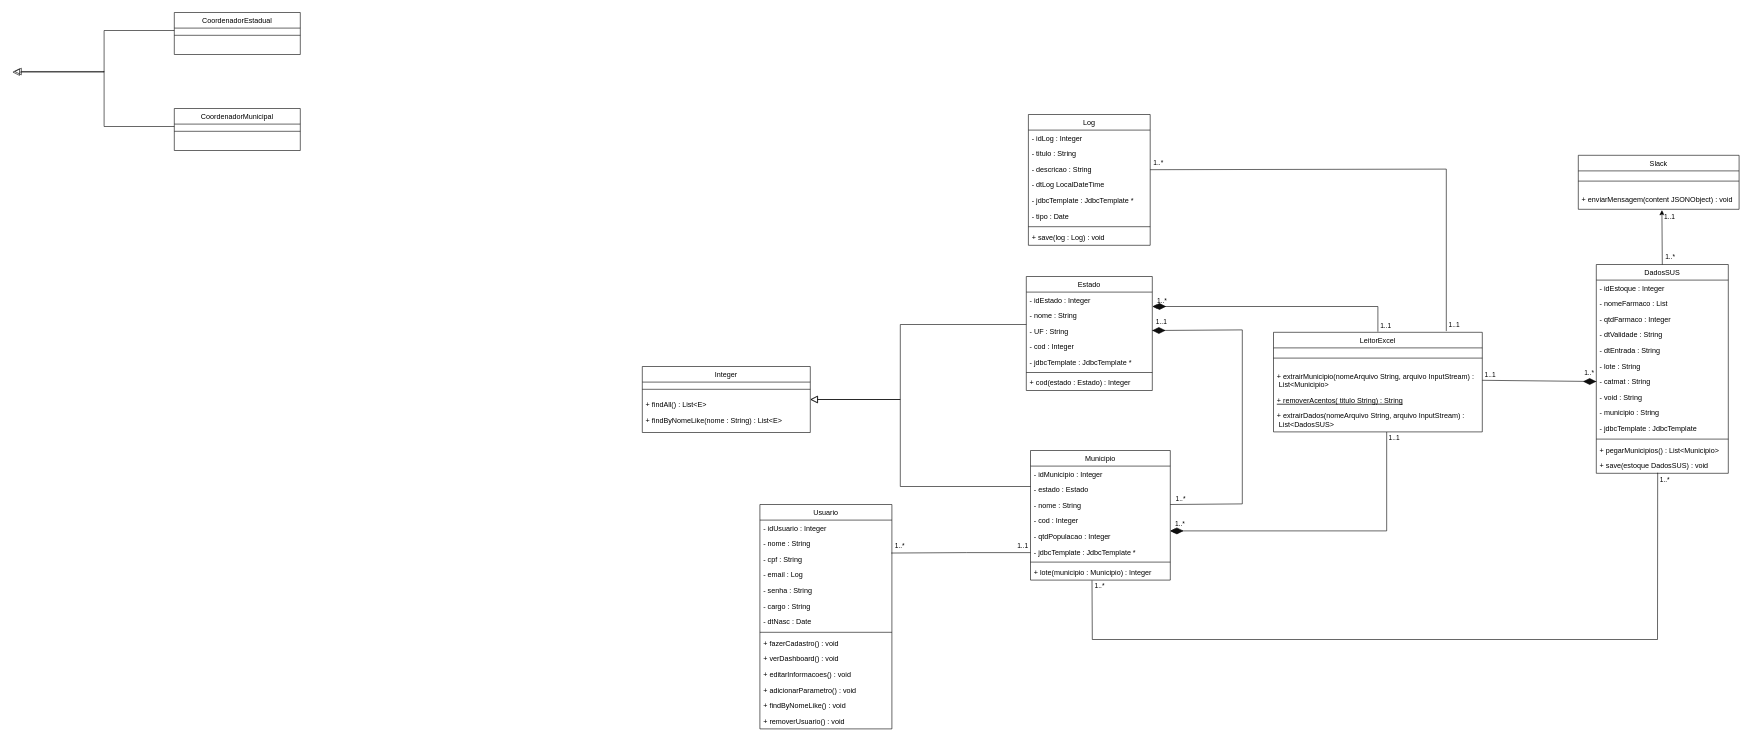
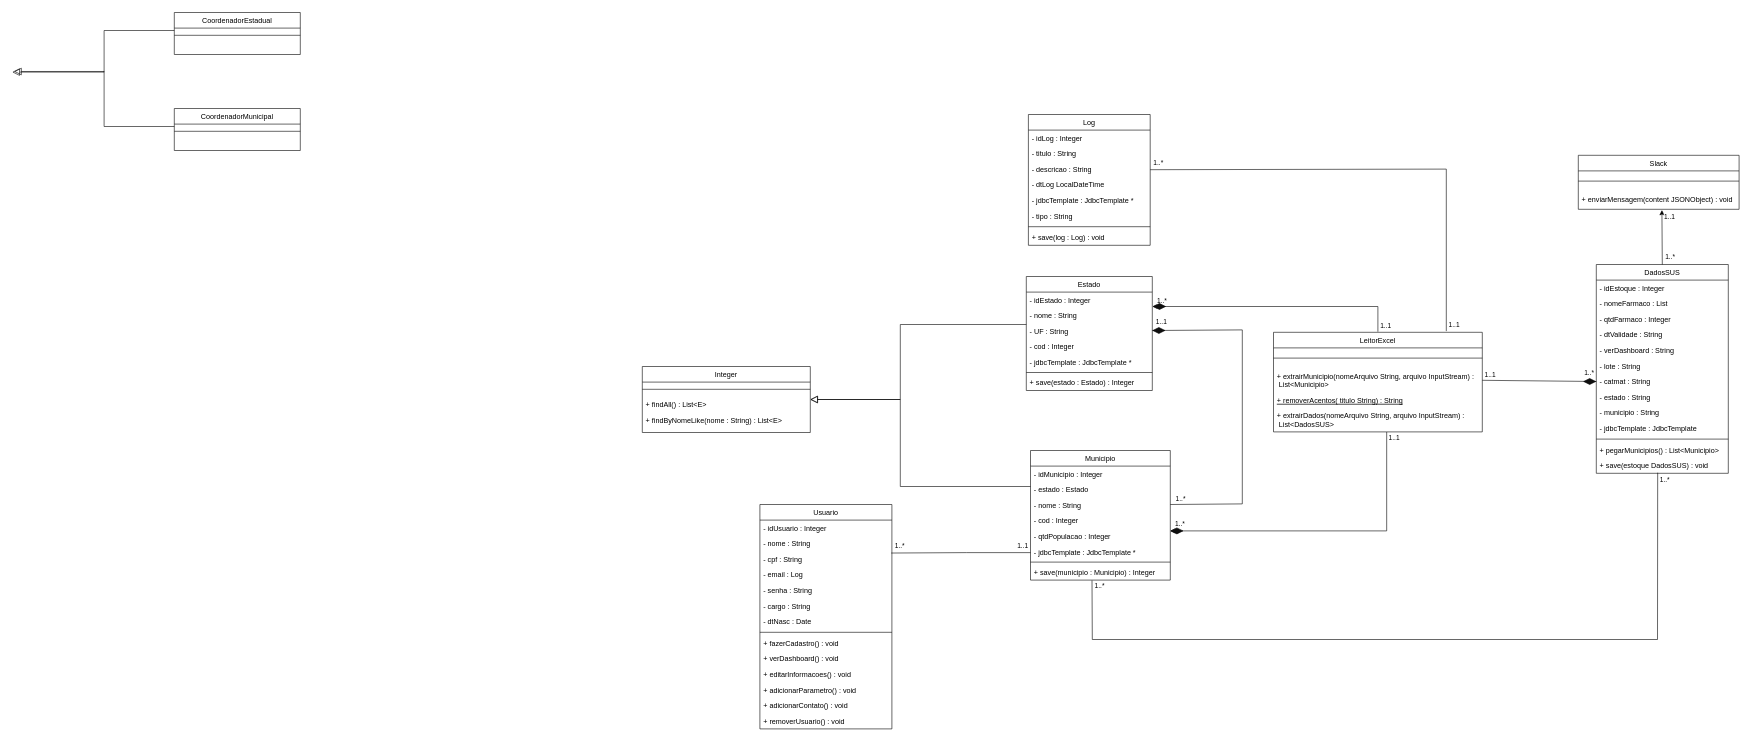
- <mxCell id="32" value="- tipo : Date" style="text;align=left;verticalAlign=top;spacingLeft=4;spacingRight=4;overflow=hidden;rotatable=0;points=[[0,0.5],[1,0.5]];portConstraint=eastwest;rounded=0;shadow=0;html=0;" parent="26" vertex="1"><mxGeometry y="156" width="203" height="26" as="geometry" /></mxCell>
+ <mxCell id="32" value="- tipo : String" style="text;align=left;verticalAlign=top;spacingLeft=4;spacingRight=4;overflow=hidden;rotatable=0;points=[[0,0.5],[1,0.5]];portConstraint=eastwest;rounded=0;shadow=0;html=0;" parent="26" vertex="1"><mxGeometry y="156" width="203" height="26" as="geometry" /></mxCell>
- <mxCell id="54" value="- dtEntrada : String" style="text;align=left;verticalAlign=top;spacingLeft=4;spacingRight=4;overflow=hidden;rotatable=0;points=[[0,0.5],[1,0.5]];portConstraint=eastwest;rounded=0;shadow=0;html=0;" parent="49" vertex="1"><mxGeometry y="130" width="220" height="26" as="geometry" /></mxCell>
+ <mxCell id="54" value="- verDashboard : String" style="text;align=left;verticalAlign=top;spacingLeft=4;spacingRight=4;overflow=hidden;rotatable=0;points=[[0,0.5],[1,0.5]];portConstraint=eastwest;rounded=0;shadow=0;html=0;" parent="49" vertex="1"><mxGeometry y="130" width="220" height="26" as="geometry" /></mxCell>
- <mxCell id="10" value="+ cod(estado : Estado) : Integer" style="text;align=left;verticalAlign=top;spacingLeft=4;spacingRight=4;overflow=hidden;rotatable=0;points=[[0,0.5],[1,0.5]];portConstraint=eastwest;" parent="3" vertex="1"><mxGeometry y="164" width="210" height="26" as="geometry" /></mxCell>
+ <mxCell id="10" value="+ save(estado : Estado) : Integer" style="text;align=left;verticalAlign=top;spacingLeft=4;spacingRight=4;overflow=hidden;rotatable=0;points=[[0,0.5],[1,0.5]];portConstraint=eastwest;" parent="3" vertex="1"><mxGeometry y="164" width="210" height="26" as="geometry" /></mxCell>
- <mxCell id="57" value="- void : String" style="text;align=left;verticalAlign=top;spacingLeft=4;spacingRight=4;overflow=hidden;rotatable=0;points=[[0,0.5],[1,0.5]];portConstraint=eastwest;rounded=0;shadow=0;html=0;" parent="49" vertex="1"><mxGeometry y="208" width="220" height="26" as="geometry" /></mxCell>
+ <mxCell id="57" value="- estado : String" style="text;align=left;verticalAlign=top;spacingLeft=4;spacingRight=4;overflow=hidden;rotatable=0;points=[[0,0.5],[1,0.5]];portConstraint=eastwest;rounded=0;shadow=0;html=0;" parent="49" vertex="1"><mxGeometry y="208" width="220" height="26" as="geometry" /></mxCell>
- <mxCell id="25" value="+ lote(municipio : Municipio) : Integer" style="text;align=left;verticalAlign=top;spacingLeft=4;spacingRight=4;overflow=hidden;rotatable=0;points=[[0,0.5],[1,0.5]];portConstraint=eastwest;" parent="17" vertex="1"><mxGeometry y="190" width="233" height="26" as="geometry" /></mxCell>
+ <mxCell id="25" value="+ save(municipio : Municipio) : Integer" style="text;align=left;verticalAlign=top;spacingLeft=4;spacingRight=4;overflow=hidden;rotatable=0;points=[[0,0.5],[1,0.5]];portConstraint=eastwest;" parent="17" vertex="1"><mxGeometry y="190" width="233" height="26" as="geometry" /></mxCell>
- <mxCell id="87" value="+ findByNomeLike() : void" style="text;align=left;verticalAlign=top;spacingLeft=4;spacingRight=4;overflow=hidden;rotatable=0;points=[[0,0.5],[1,0.5]];portConstraint=eastwest;" parent="74" vertex="1"><mxGeometry y="322" width="220" height="26" as="geometry" /></mxCell>
+ <mxCell id="87" value="+ adicionarContato() : void" style="text;align=left;verticalAlign=top;spacingLeft=4;spacingRight=4;overflow=hidden;rotatable=0;points=[[0,0.5],[1,0.5]];portConstraint=eastwest;" parent="74" vertex="1"><mxGeometry y="322" width="220" height="26" as="geometry" /></mxCell>
